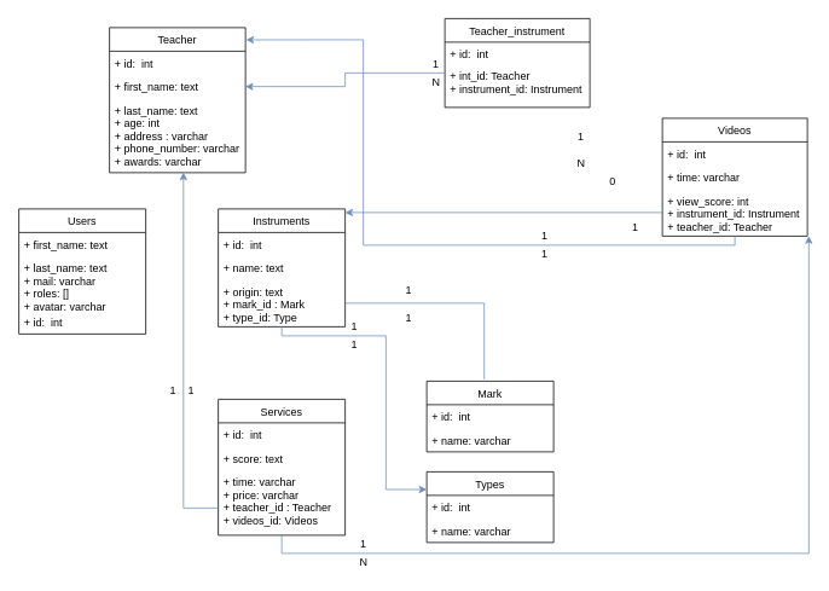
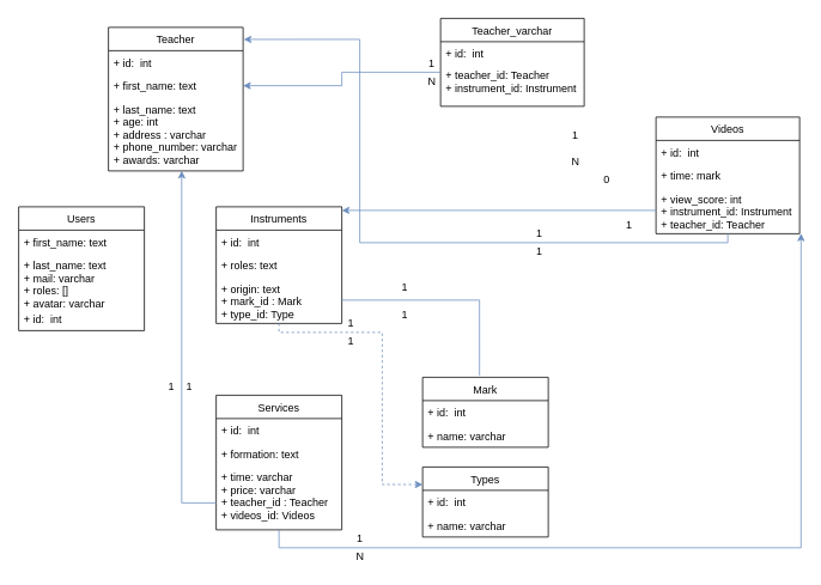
- <mxCell id="24" value="Teacher_instrument" style="swimlane;fontStyle=0;childLayout=stackLayout;horizontal=1;startSize=26;fillColor=none;horizontalStack=0;resizeParent=1;resizeParentMax=0;resizeLast=0;collapsible=1;marginBottom=0;" parent="1" vertex="1"><mxGeometry x="490" y="20" width="160" height="98" as="geometry" /></mxCell>
+ <mxCell id="24" value="Teacher_varchar" style="swimlane;fontStyle=0;childLayout=stackLayout;horizontal=1;startSize=26;fillColor=none;horizontalStack=0;resizeParent=1;resizeParentMax=0;resizeLast=0;collapsible=1;marginBottom=0;" parent="1" vertex="1"><mxGeometry x="490" y="20" width="160" height="98" as="geometry" /></mxCell>
- <mxCell id="26" value="+ int_id: Teacher&#10;+ instrument_id: Instrument" style="text;strokeColor=none;fillColor=none;align=left;verticalAlign=top;spacingLeft=4;spacingRight=4;overflow=hidden;rotatable=0;points=[[0,0.5],[1,0.5]];portConstraint=eastwest;" parent="24" vertex="1"><mxGeometry y="50" width="160" height="48" as="geometry" /></mxCell>
+ <mxCell id="26" value="+ teacher_id: Teacher&#10;+ instrument_id: Instrument" style="text;strokeColor=none;fillColor=none;align=left;verticalAlign=top;spacingLeft=4;spacingRight=4;overflow=hidden;rotatable=0;points=[[0,0.5],[1,0.5]];portConstraint=eastwest;" parent="24" vertex="1"><mxGeometry y="50" width="160" height="48" as="geometry" /></mxCell>
- <mxCell id="16" value="+ time: varchar" style="text;strokeColor=none;fillColor=none;align=left;verticalAlign=top;spacingLeft=4;spacingRight=4;overflow=hidden;rotatable=0;points=[[0,0.5],[1,0.5]];portConstraint=eastwest;" parent="14" vertex="1"><mxGeometry y="52" width="160" height="26" as="geometry" /></mxCell>
+ <mxCell id="16" value="+ time: mark" style="text;strokeColor=none;fillColor=none;align=left;verticalAlign=top;spacingLeft=4;spacingRight=4;overflow=hidden;rotatable=0;points=[[0,0.5],[1,0.5]];portConstraint=eastwest;" parent="14" vertex="1"><mxGeometry y="52" width="160" height="26" as="geometry" /></mxCell>
- <mxCell id="8" value="+ name: text" style="text;strokeColor=none;fillColor=none;align=left;verticalAlign=top;spacingLeft=4;spacingRight=4;overflow=hidden;rotatable=0;points=[[0,0.5],[1,0.5]];portConstraint=eastwest;" parent="6" vertex="1"><mxGeometry y="52" width="140" height="26" as="geometry" /></mxCell>
+ <mxCell id="8" value="+ roles: text" style="text;strokeColor=none;fillColor=none;align=left;verticalAlign=top;spacingLeft=4;spacingRight=4;overflow=hidden;rotatable=0;points=[[0,0.5],[1,0.5]];portConstraint=eastwest;" parent="6" vertex="1"><mxGeometry y="52" width="140" height="26" as="geometry" /></mxCell>
- <mxCell id="34" style="edgeStyle=orthogonalEdgeStyle;rounded=0;orthogonalLoop=1;jettySize=auto;html=1;entryX=0;entryY=0.25;entryDx=0;entryDy=0;fillColor=#dae8fc;strokeColor=#6c8ebf;" parent="1" source="9" target="21" edge="1"><mxGeometry relative="1" as="geometry"><Array as="points"><mxPoint x="425" y="370" /><mxPoint x="425" y="540" /></Array></mxGeometry></mxCell>
+ <mxCell id="34" style="edgeStyle=orthogonalEdgeStyle;rounded=0;orthogonalLoop=1;jettySize=auto;html=1;entryX=0;entryY=0.25;entryDx=0;entryDy=0;fillColor=#dae8fc;strokeColor=#6c8ebf;dashed=1;" parent="1" source="9" target="21" edge="1"><mxGeometry relative="1" as="geometry"><Array as="points"><mxPoint x="425" y="370" /><mxPoint x="425" y="540" /></Array></mxGeometry></mxCell>
- <mxCell id="4" value="+ score: text" style="text;strokeColor=none;fillColor=none;align=left;verticalAlign=top;spacingLeft=4;spacingRight=4;overflow=hidden;rotatable=0;points=[[0,0.5],[1,0.5]];portConstraint=eastwest;" parent="2" vertex="1"><mxGeometry y="52" width="140" height="26" as="geometry" /></mxCell>
+ <mxCell id="4" value="+ formation: text" style="text;strokeColor=none;fillColor=none;align=left;verticalAlign=top;spacingLeft=4;spacingRight=4;overflow=hidden;rotatable=0;points=[[0,0.5],[1,0.5]];portConstraint=eastwest;" parent="2" vertex="1"><mxGeometry y="52" width="140" height="26" as="geometry" /></mxCell>
